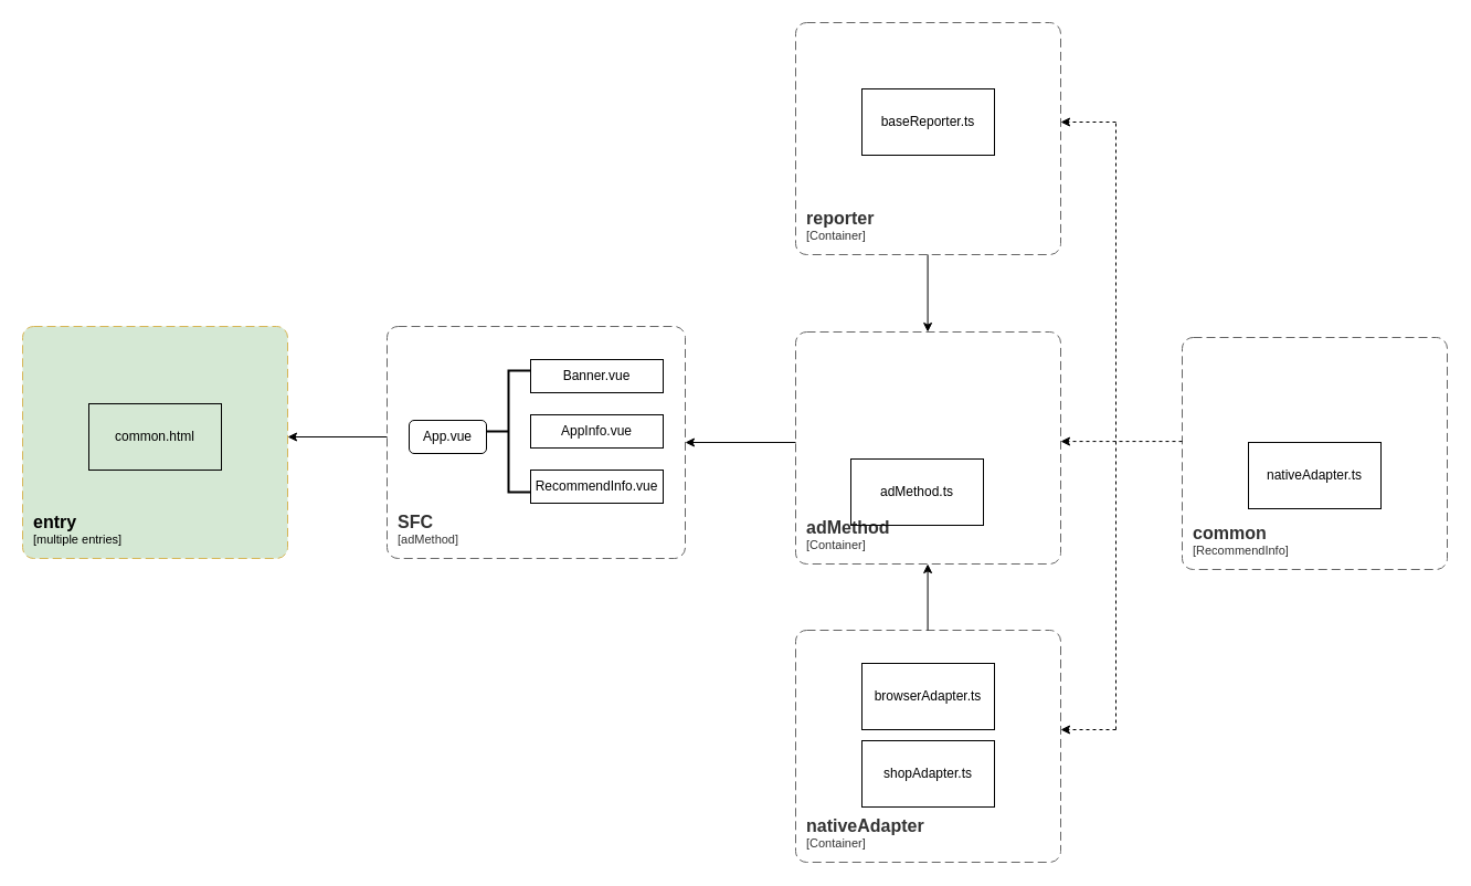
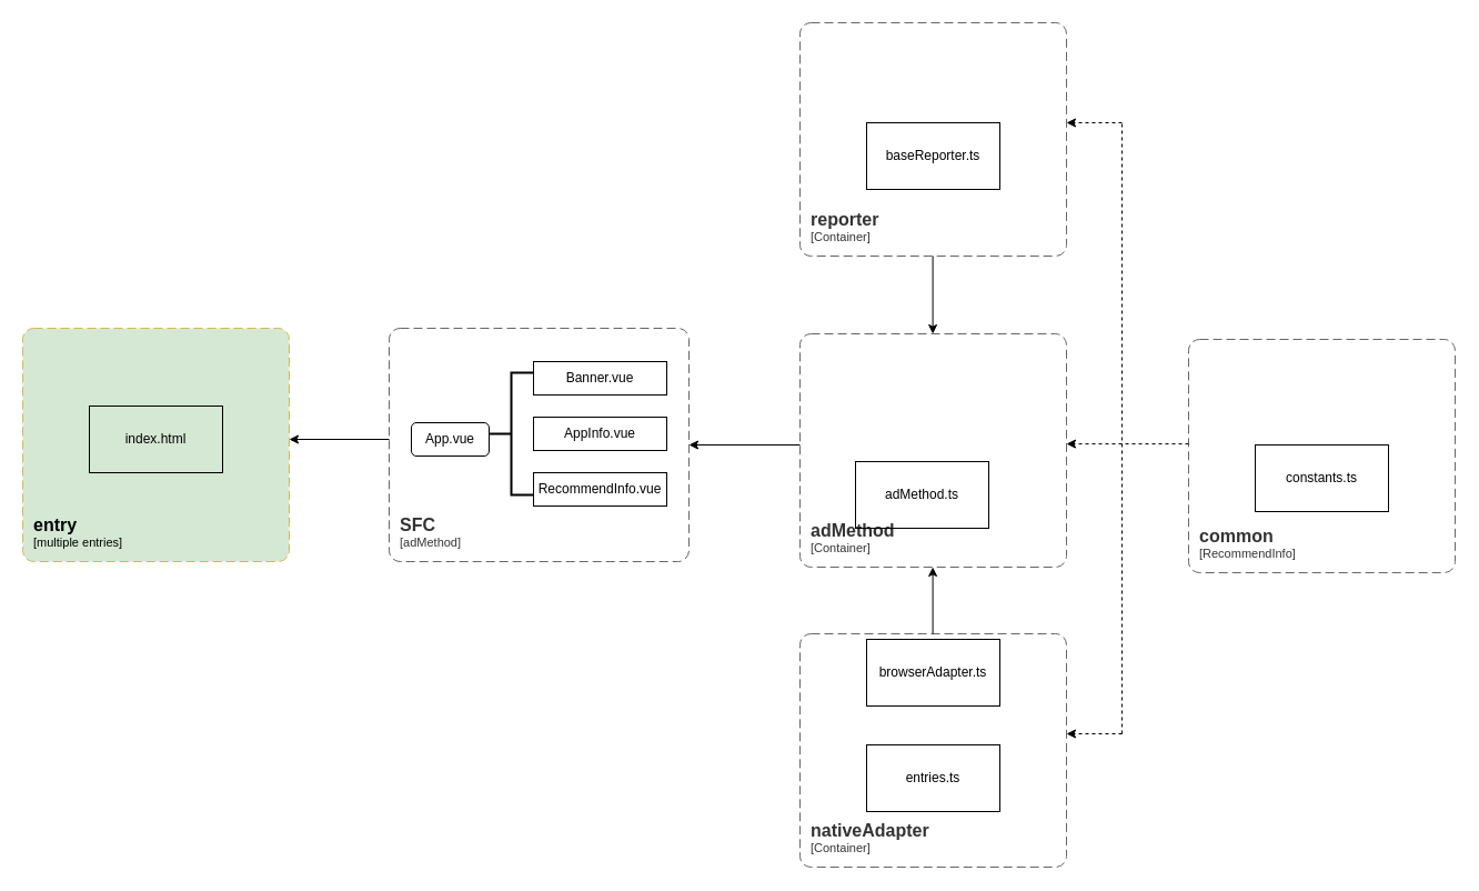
- <mxCell id="8" value="baseReporter.ts" style="whiteSpace=wrap;html=1;fillColor=none;" parent="1" vertex="1"><mxGeometry x="780" y="80" width="120" height="60" as="geometry" /></mxCell>
+ <mxCell id="8" value="baseReporter.ts" style="whiteSpace=wrap;html=1;fillColor=none;" parent="1" vertex="1"><mxGeometry x="780" y="110" width="120" height="60" as="geometry" /></mxCell>
- <mxCell id="20" value="common.html" style="whiteSpace=wrap;html=1;fillColor=none;" parent="1" vertex="1"><mxGeometry x="80" y="365" width="120" height="60" as="geometry" /></mxCell>
+ <mxCell id="20" value="index.html" style="whiteSpace=wrap;html=1;fillColor=none;" parent="1" vertex="1"><mxGeometry x="80" y="365" width="120" height="60" as="geometry" /></mxCell>
- <mxCell id="22" value="nativeAdapter.ts" style="whiteSpace=wrap;html=1;fillColor=none;" parent="1" vertex="1"><mxGeometry x="1130" y="400" width="120" height="60" as="geometry" /></mxCell>
+ <mxCell id="22" value="constants.ts" style="whiteSpace=wrap;html=1;fillColor=none;" parent="1" vertex="1"><mxGeometry x="1130" y="400" width="120" height="60" as="geometry" /></mxCell>
- <mxCell id="9" value="browserAdapter.ts" style="whiteSpace=wrap;html=1;fillColor=none;" parent="1" vertex="1"><mxGeometry x="780" y="600" width="120" height="60" as="geometry" /></mxCell>
+ <mxCell id="9" value="browserAdapter.ts" style="whiteSpace=wrap;html=1;fillColor=none;" parent="1" vertex="1"><mxGeometry x="780" y="575" width="120" height="60" as="geometry" /></mxCell>
- <mxCell id="10" value="shopAdapter.ts" style="whiteSpace=wrap;html=1;fillColor=none;" parent="1" vertex="1"><mxGeometry x="780" y="670" width="120" height="60" as="geometry" /></mxCell>
+ <mxCell id="10" value="entries.ts" style="whiteSpace=wrap;html=1;fillColor=none;" parent="1" vertex="1"><mxGeometry x="780" y="670" width="120" height="60" as="geometry" /></mxCell>
